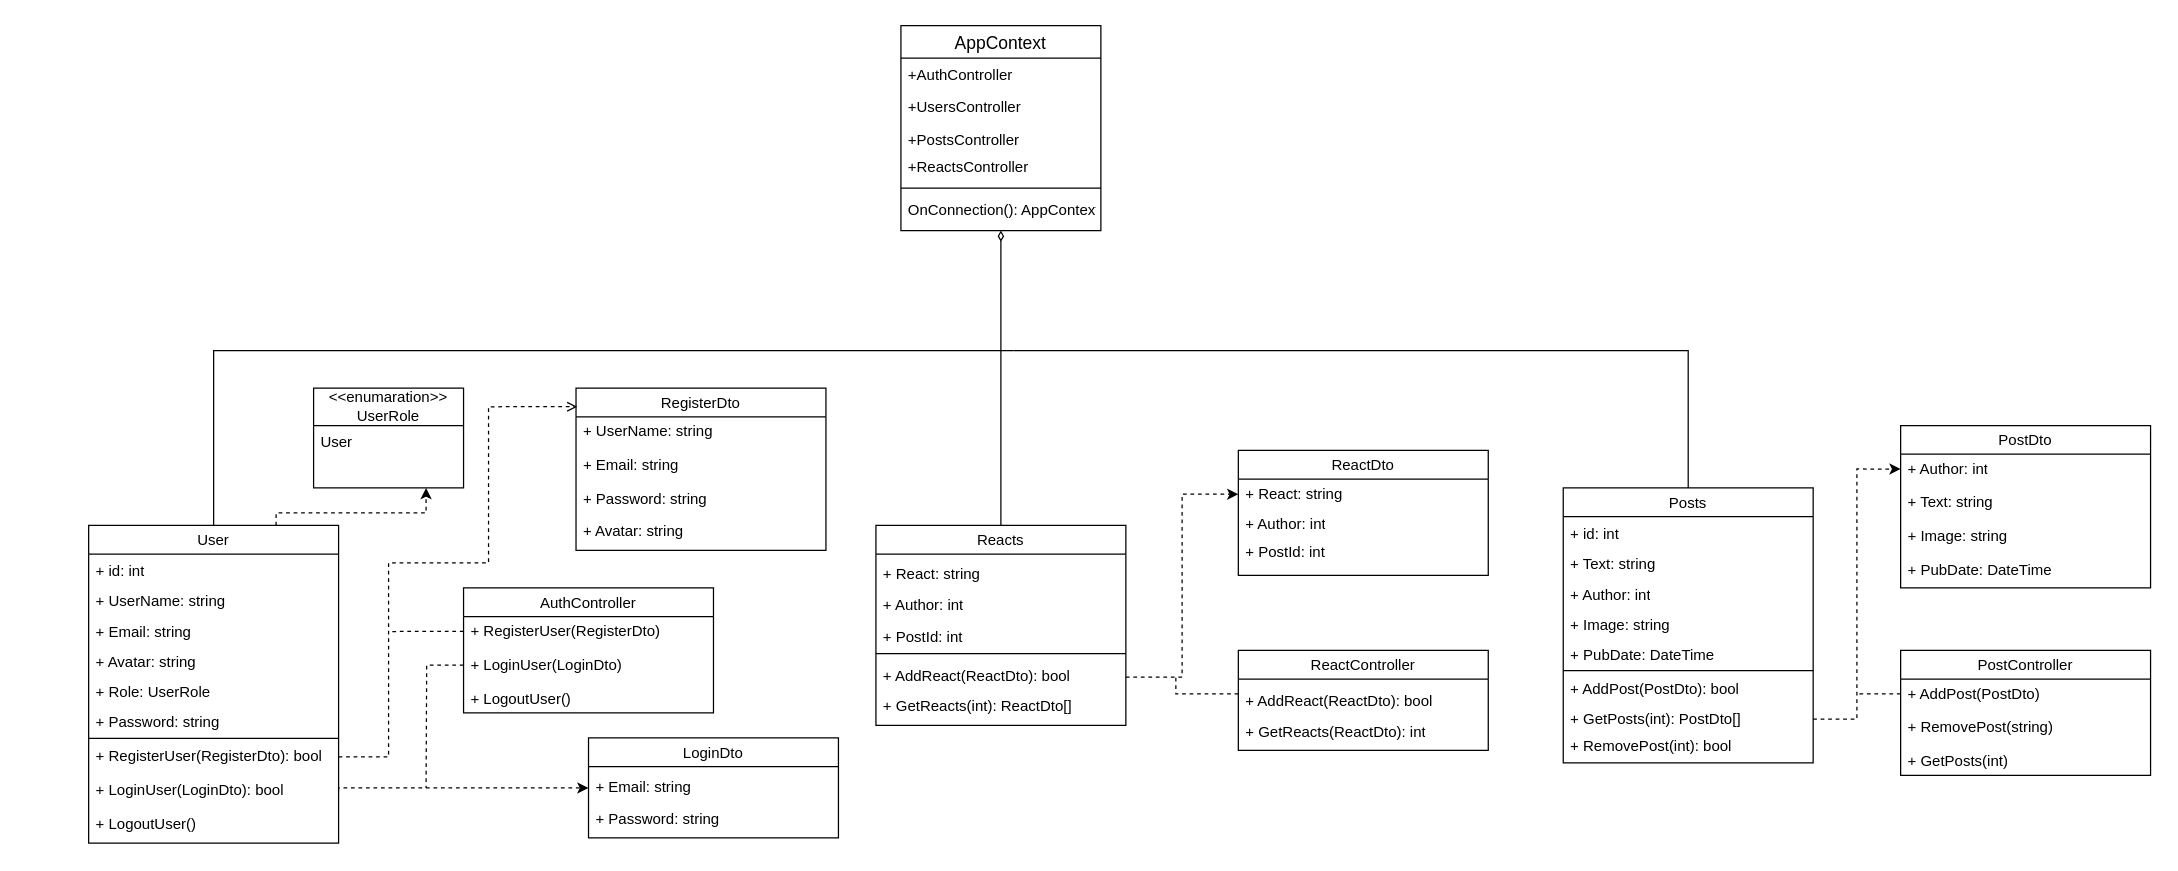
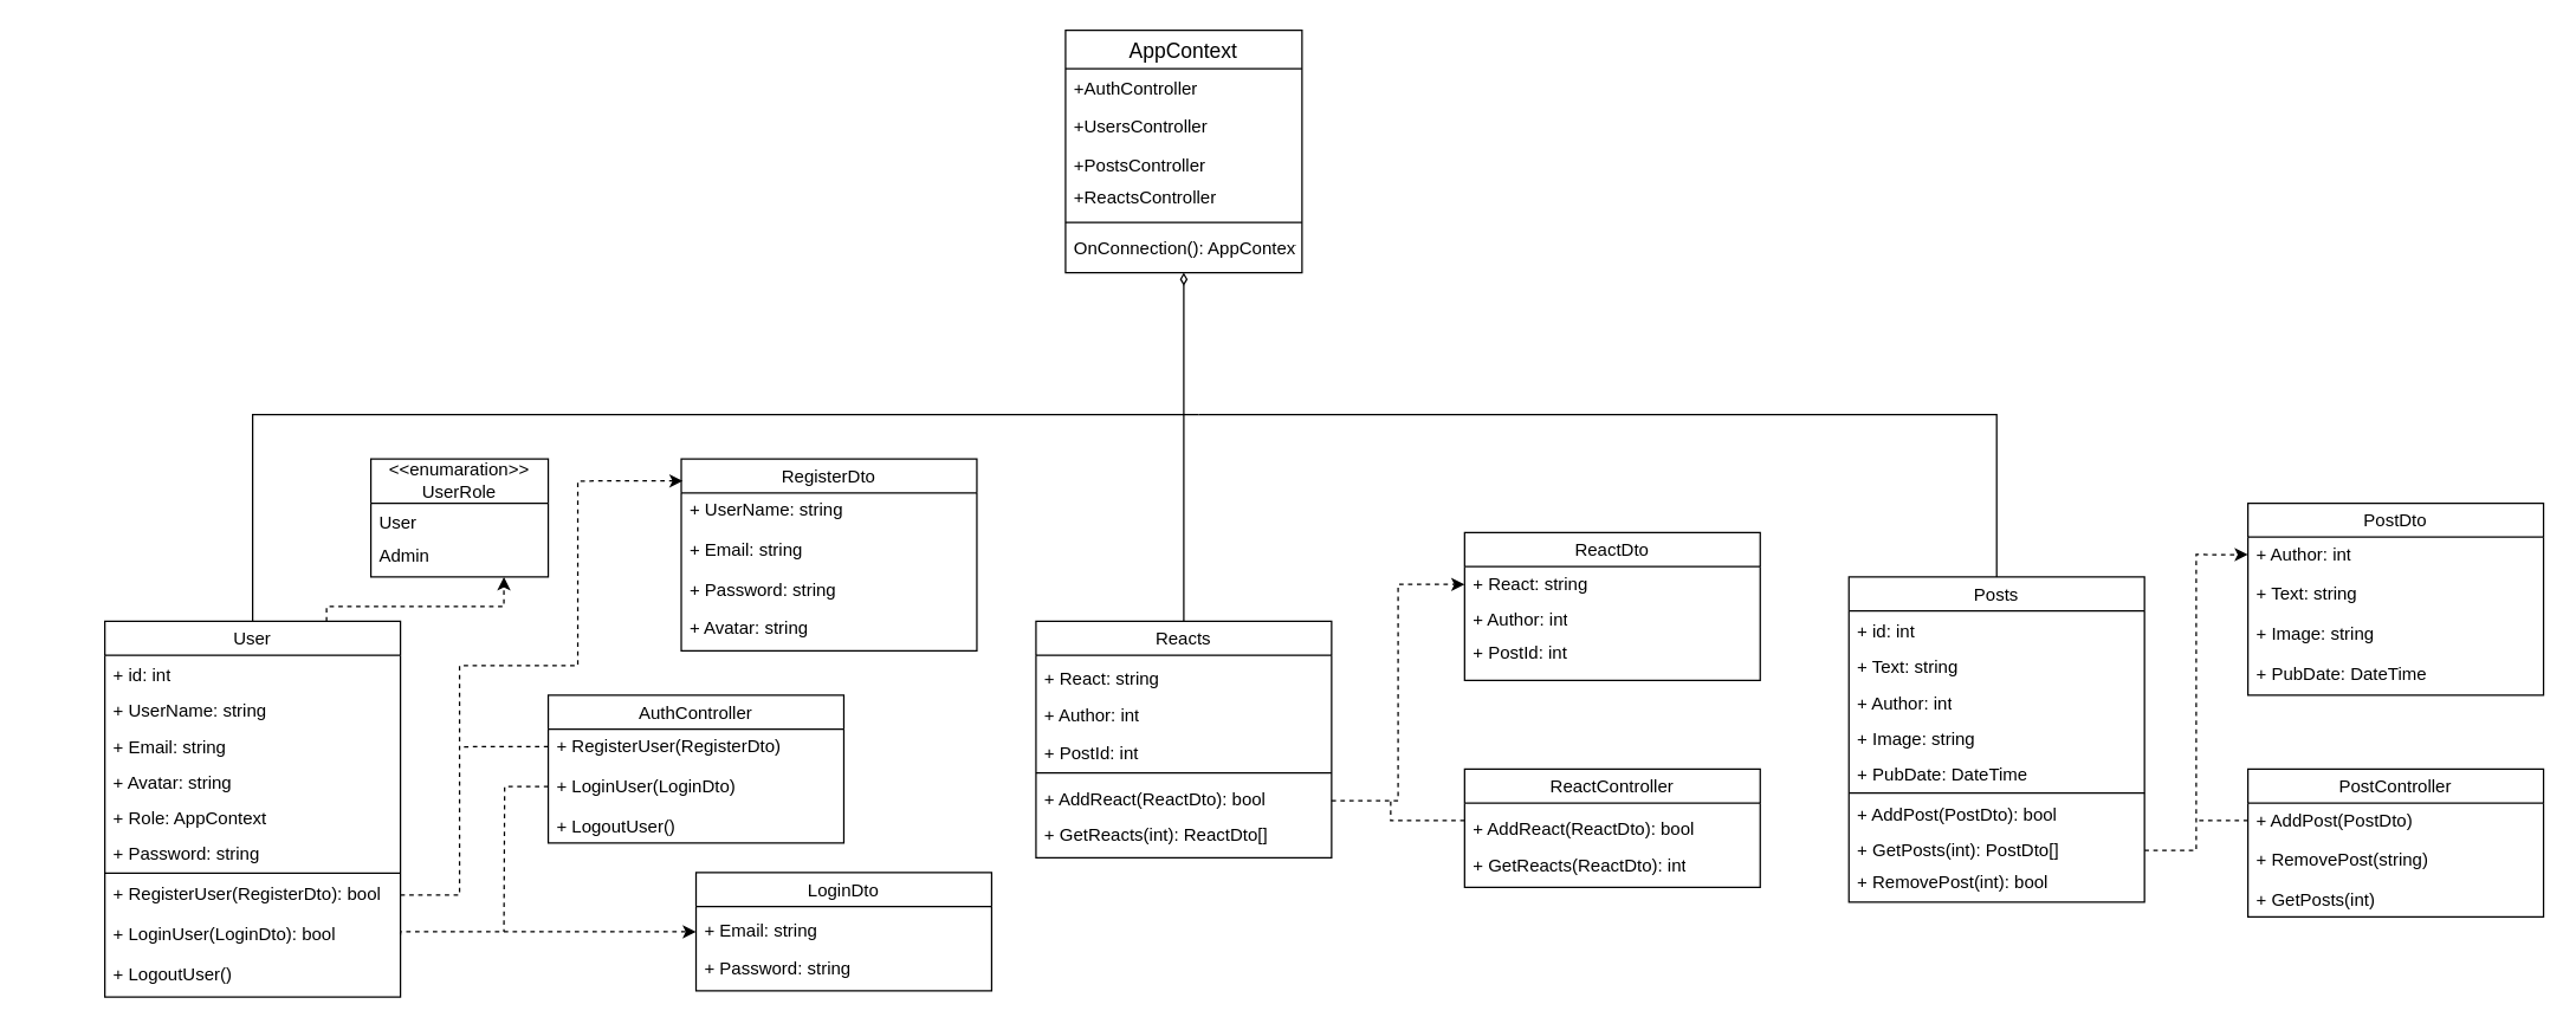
- <mxCell id="39" style="edgeStyle=orthogonalEdgeStyle;rounded=0;orthogonalLoop=1;jettySize=auto;html=1;exitX=1;exitY=0.5;exitDx=0;exitDy=0;entryX=0.005;entryY=0.115;entryDx=0;entryDy=0;entryPerimeter=0;dashed=1;endArrow=open;" edge="1" parent="1" source="25" target="34"><mxGeometry relative="1" as="geometry"><Array as="points"><mxPoint x="310" y="605" /><mxPoint x="310" y="450" /><mxPoint x="390" y="450" /><mxPoint x="390" y="325" /></Array></mxGeometry></mxCell>
+ <mxCell id="39" style="edgeStyle=orthogonalEdgeStyle;rounded=0;orthogonalLoop=1;jettySize=auto;html=1;exitX=1;exitY=0.5;exitDx=0;exitDy=0;entryX=0.005;entryY=0.115;entryDx=0;entryDy=0;entryPerimeter=0;dashed=1;" edge="1" parent="1" source="25" target="34"><mxGeometry relative="1" as="geometry"><Array as="points"><mxPoint x="310" y="605" /><mxPoint x="310" y="450" /><mxPoint x="390" y="450" /><mxPoint x="390" y="325" /></Array></mxGeometry></mxCell>
+ <mxCell id="13" value="Admin" style="text;align=left;verticalAlign=top;spacingLeft=4;spacingRight=4;overflow=hidden;rotatable=0;points=[[0,0.5],[1,0.5]];portConstraint=eastwest;container=0;" parent="10" vertex="1"><mxGeometry y="52" width="120" height="22" as="geometry" /></mxCell>
- <mxCell id="22" value="+ Role: UserRole" style="text;strokeColor=none;fillColor=none;align=left;verticalAlign=middle;spacingLeft=4;spacingRight=4;overflow=hidden;points=[[0,0.5],[1,0.5]];portConstraint=eastwest;rotatable=1;whiteSpace=wrap;html=1;container=0;movable=1;resizable=1;deletable=1;editable=1;locked=0;connectable=1;" parent="17" vertex="1"><mxGeometry y="121.938" width="200" height="24.194" as="geometry" /></mxCell>
+ <mxCell id="22" value="+ Role: AppContext" style="text;strokeColor=none;fillColor=none;align=left;verticalAlign=middle;spacingLeft=4;spacingRight=4;overflow=hidden;points=[[0,0.5],[1,0.5]];portConstraint=eastwest;rotatable=1;whiteSpace=wrap;html=1;container=0;movable=1;resizable=1;deletable=1;editable=1;locked=0;connectable=1;" parent="17" vertex="1"><mxGeometry y="121.938" width="200" height="24.194" as="geometry" /></mxCell>
